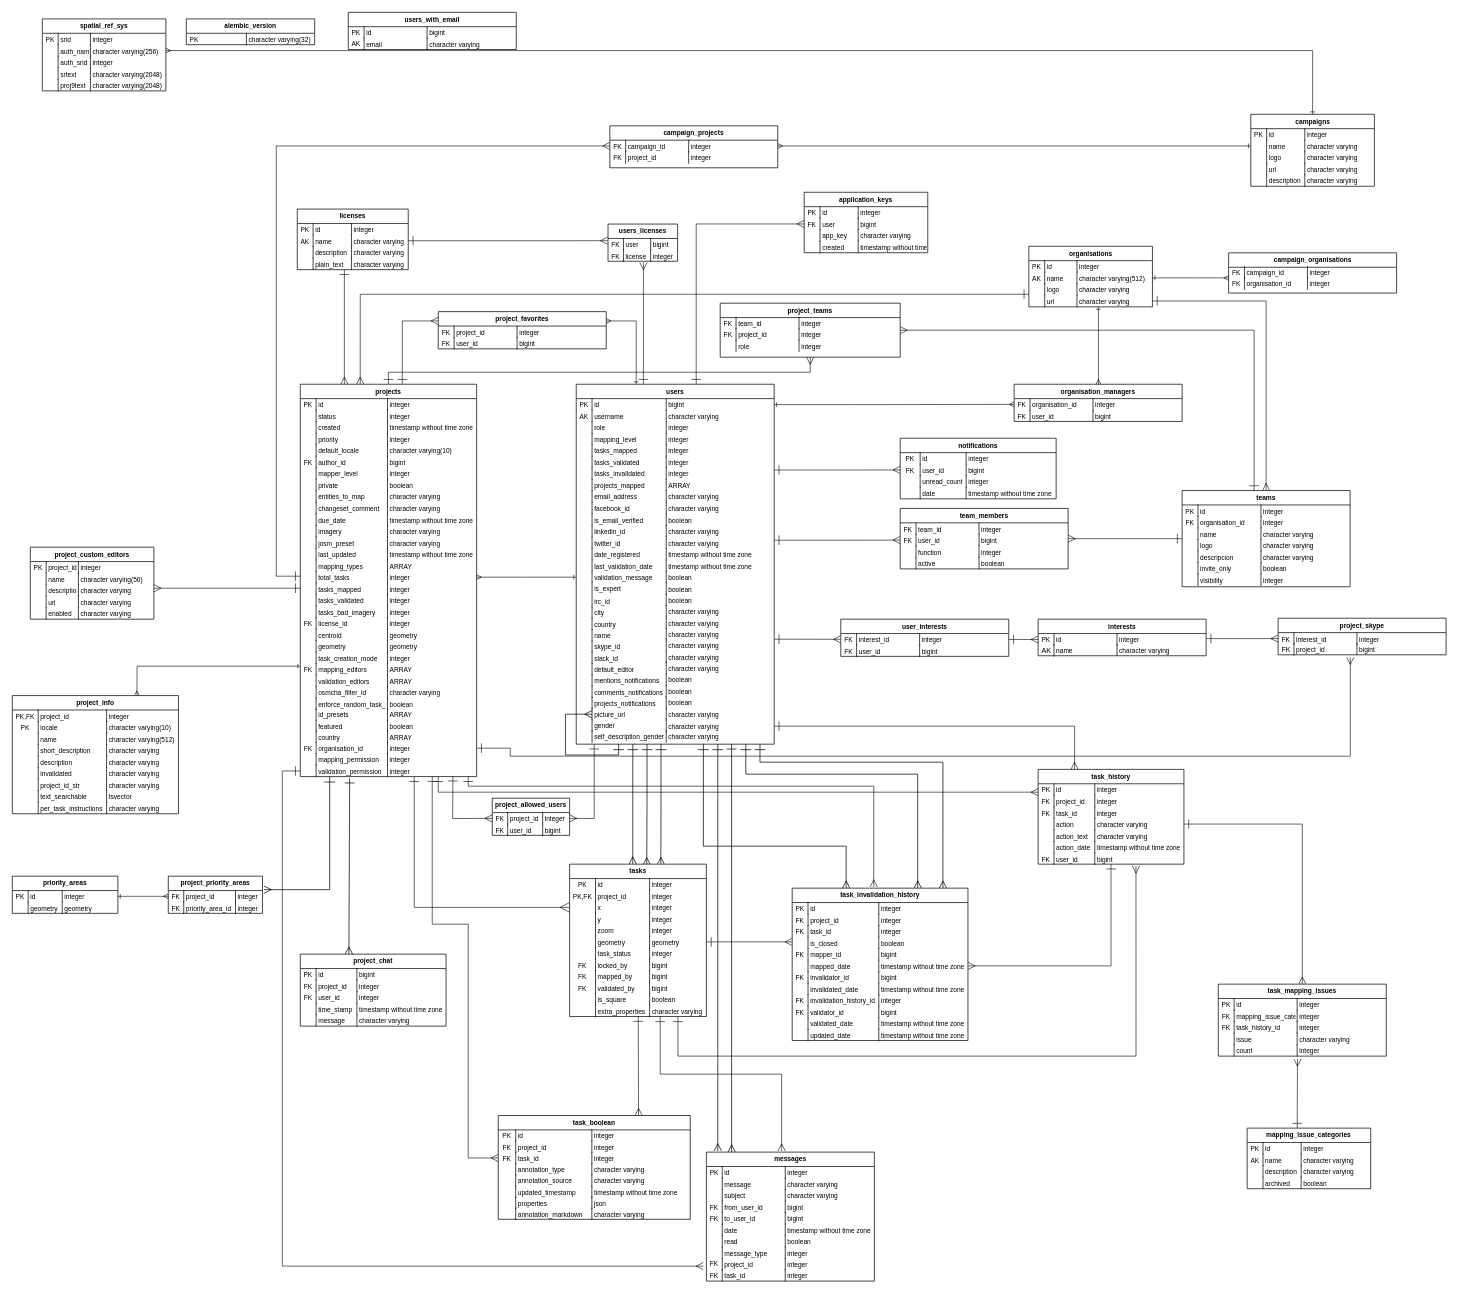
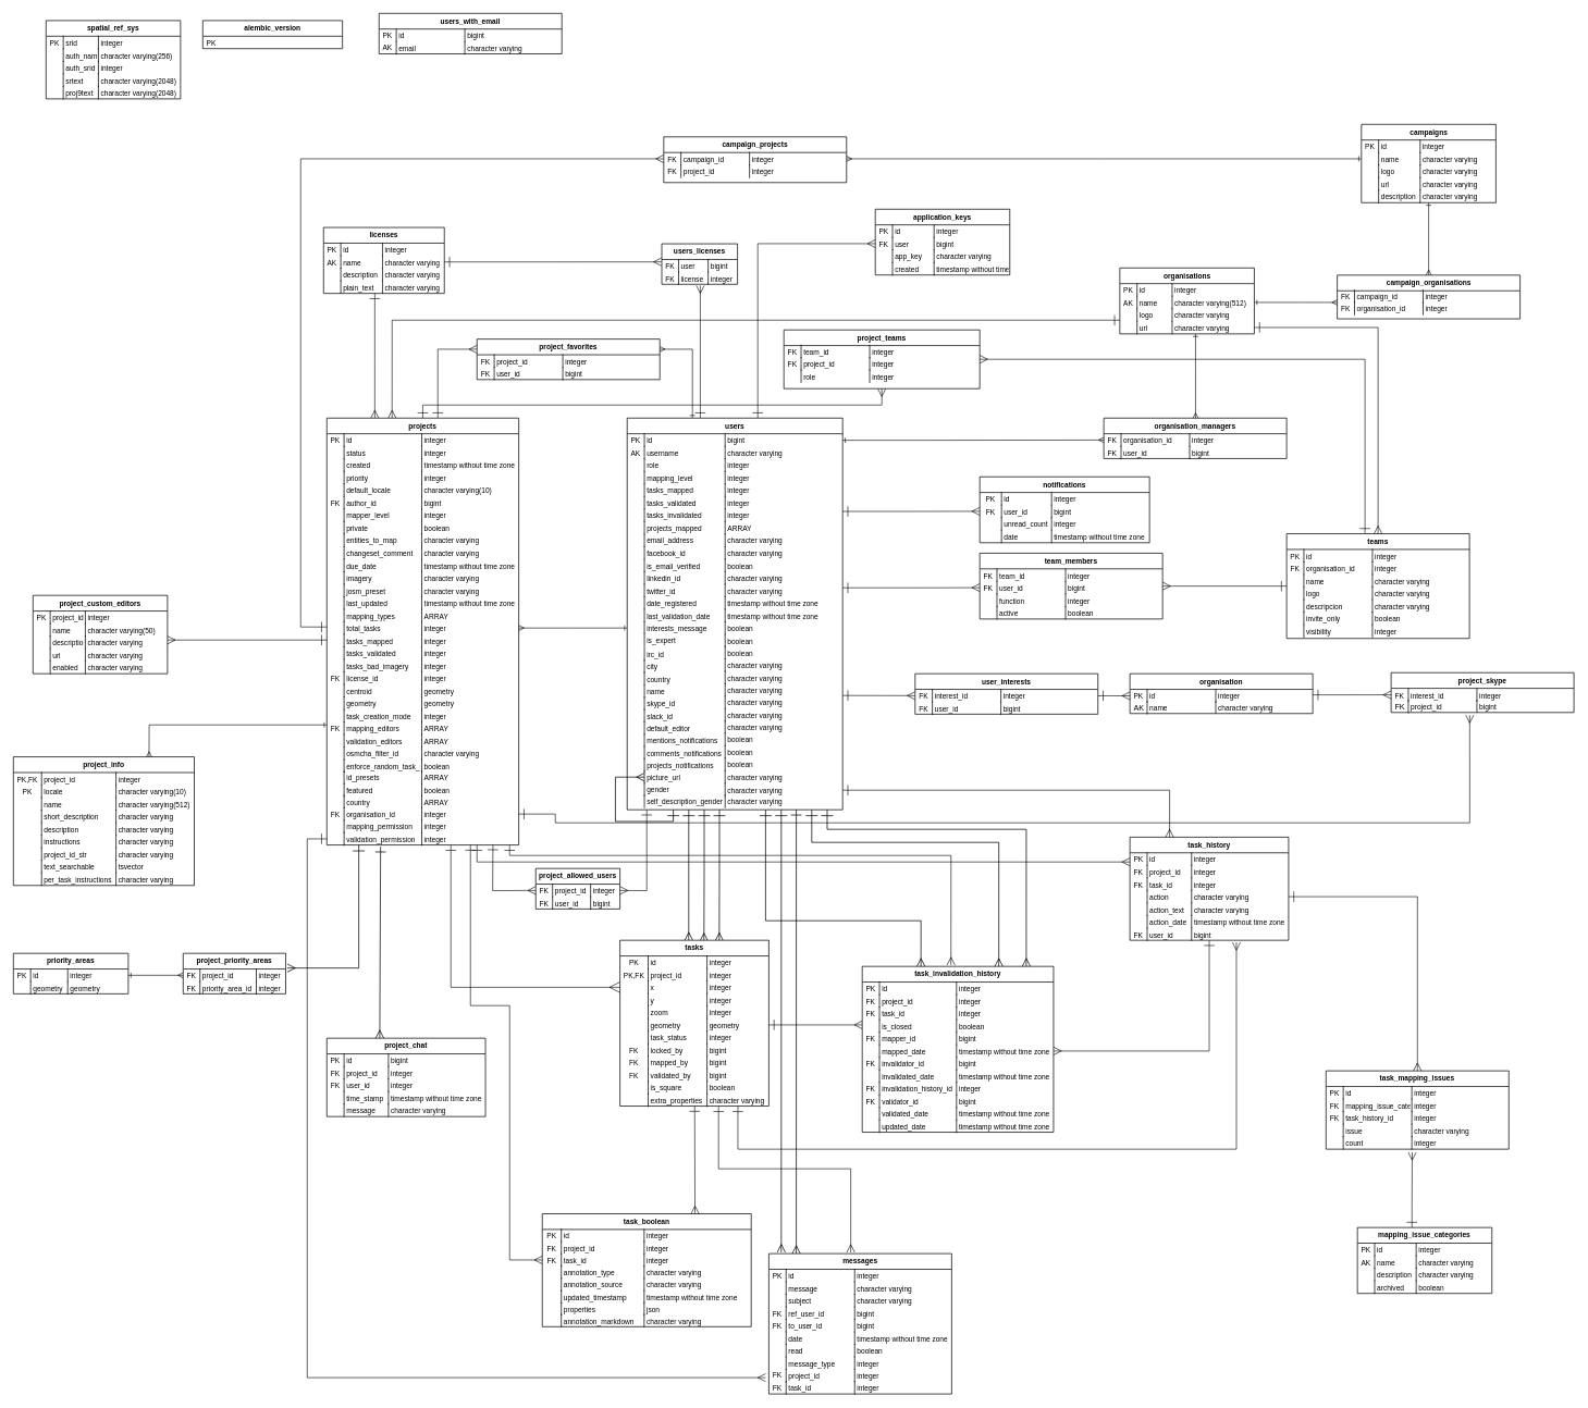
- <mxCell id="418" value="character varying(32)" style="shape=partialRectangle;top=0;right=0;bottom=0;part=1;resizeHeight=0;align=left;verticalAlign=top;spacingLeft=4;spacingRight=4;overflow=hidden;rotatable=0;points=[[0,0.5],[1,0.5]];portConstraint=eastwest;swimlaneFillColor=#ffffff;fontSize=11;fillColor=none;strokeOpacity=100;spacing=0;strokeOpacity=100;strokeWidth=1.2;" parent="416" vertex="1"><mxGeometry x="100.18" y="24" width="113.82" height="19.2" as="geometry" /></mxCell>
- <mxCell id="510" style="edgeStyle=orthogonalEdgeStyle;rounded=0;orthogonalLoop=1;jettySize=auto;html=1;startArrow=ERone;startFill=0;endArrow=ERmany;endFill=0;" edge="1" parent="2" source="362" target="261"><mxGeometry relative="1" as="geometry" /></mxCell>
+ <mxCell id="510" style="edgeStyle=orthogonalEdgeStyle;rounded=0;orthogonalLoop=1;jettySize=auto;html=1;entryX=0.5;entryY=0;entryDx=0;entryDy=0;startArrow=ERone;startFill=0;endArrow=ERmany;endFill=0;" edge="1" parent="2" source="362" target="400"><mxGeometry relative="1" as="geometry" /></mxCell>
- <mxCell id="179" value="validation_message" style="shape=partialRectangle;top=0;right=0;bottom=0;part=1;resizeHeight=0;align=left;verticalAlign=top;spacingLeft=4;spacingRight=4;overflow=hidden;rotatable=0;points=[[0,0.5],[1,0.5]];portConstraint=eastwest;swimlaneFillColor=#ffffff;fontSize=11;fillColor=none;strokeOpacity=100;spacing=0;strokeOpacity=100;strokeWidth=1.2;" parent="132" vertex="1"><mxGeometry x="26.4" y="312" width="107.01" height="18" as="geometry" /></mxCell>
+ <mxCell id="179" value="interests_message" style="shape=partialRectangle;top=0;right=0;bottom=0;part=1;resizeHeight=0;align=left;verticalAlign=top;spacingLeft=4;spacingRight=4;overflow=hidden;rotatable=0;points=[[0,0.5],[1,0.5]];portConstraint=eastwest;swimlaneFillColor=#ffffff;fontSize=11;fillColor=none;strokeOpacity=100;spacing=0;strokeOpacity=100;strokeWidth=1.2;" parent="132" vertex="1"><mxGeometry x="26.4" y="312" width="107.01" height="18" as="geometry" /></mxCell>
- <mxCell id="539" value="interests" style="html=1;whiteSpace=wrap;swimlane;resizeParent=1;resizeParentMax=0;resizeLast=0;collapsible=1;marginBottom=0;swimlaneFillColor=#ffffff;startSize=24;fontSize=11;spacing=0;strokeOpacity=100;strokeWidth=1.2;" parent="538" vertex="1"><mxGeometry width="280" height="61" as="geometry" /></mxCell>
+ <mxCell id="539" value="organisation" style="html=1;whiteSpace=wrap;swimlane;resizeParent=1;resizeParentMax=0;resizeLast=0;collapsible=1;marginBottom=0;swimlaneFillColor=#ffffff;startSize=24;fontSize=11;spacing=0;strokeOpacity=100;strokeWidth=1.2;" parent="538" vertex="1"><mxGeometry width="280" height="61" as="geometry" /></mxCell>
- <mxCell id="20" value="invalidated" style="shape=partialRectangle;top=0;right=0;bottom=0;part=1;resizeHeight=0;align=left;verticalAlign=top;spacingLeft=4;spacingRight=4;overflow=hidden;rotatable=0;points=[[0,0.5],[1,0.5]];portConstraint=eastwest;swimlaneFillColor=#ffffff;fontSize=11;fillColor=none;strokeOpacity=100;spacing=0;strokeOpacity=100;strokeWidth=1.2;" parent="3" vertex="1"><mxGeometry x="43.17" y="120.0" width="114.01" height="19.2" as="geometry" /></mxCell>
+ <mxCell id="20" value="instructions" style="shape=partialRectangle;top=0;right=0;bottom=0;part=1;resizeHeight=0;align=left;verticalAlign=top;spacingLeft=4;spacingRight=4;overflow=hidden;rotatable=0;points=[[0,0.5],[1,0.5]];portConstraint=eastwest;swimlaneFillColor=#ffffff;fontSize=11;fillColor=none;strokeOpacity=100;spacing=0;strokeOpacity=100;strokeWidth=1.2;" parent="3" vertex="1"><mxGeometry x="43.17" y="120.0" width="114.01" height="19.2" as="geometry" /></mxCell>
- <mxCell id="589" value="from_user_id" style="shape=partialRectangle;top=0;right=0;bottom=0;part=1;resizeHeight=0;align=left;verticalAlign=top;spacingLeft=4;spacingRight=4;overflow=hidden;rotatable=0;points=[[0,0.5],[1,0.5]];portConstraint=eastwest;swimlaneFillColor=#ffffff;fontSize=11;fillColor=none;strokeOpacity=100;spacing=0;strokeOpacity=100;strokeWidth=1.2;" parent="578" vertex="1"><mxGeometry x="26.4" y="81.6" width="75.01" height="19.2" as="geometry" /></mxCell>
+ <mxCell id="589" value="ref_user_id" style="shape=partialRectangle;top=0;right=0;bottom=0;part=1;resizeHeight=0;align=left;verticalAlign=top;spacingLeft=4;spacingRight=4;overflow=hidden;rotatable=0;points=[[0,0.5],[1,0.5]];portConstraint=eastwest;swimlaneFillColor=#ffffff;fontSize=11;fillColor=none;strokeOpacity=100;spacing=0;strokeOpacity=100;strokeWidth=1.2;" parent="578" vertex="1"><mxGeometry x="26.4" y="81.6" width="75.01" height="19.2" as="geometry" /></mxCell>
